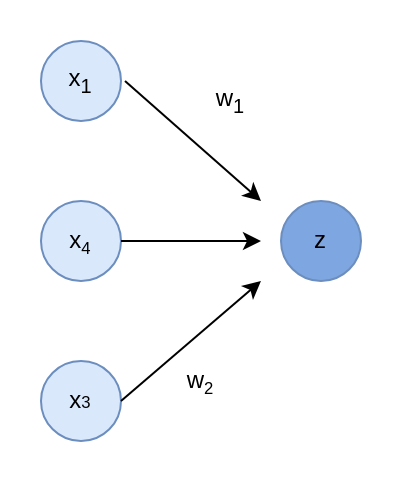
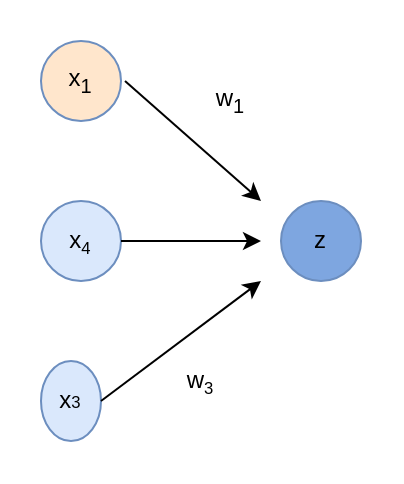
- <mxCell id="2" value="x&lt;sub&gt;1&lt;/sub&gt;" style="ellipse;whiteSpace=wrap;html=1;aspect=fixed;fillColor=#dae8fc;strokeColor=#6c8ebf;" vertex="1" parent="1"><mxGeometry x="20" y="20" width="40" height="40" as="geometry" /></mxCell>
+ <mxCell id="2" value="x&lt;sub&gt;1&lt;/sub&gt;" style="ellipse;whiteSpace=wrap;html=1;aspect=fixed;fillColor=#ffe6cc;strokeColor=#6c8ebf;" vertex="1" parent="1"><mxGeometry x="20" y="20" width="40" height="40" as="geometry" /></mxCell>
- <mxCell id="10" value="w&lt;span style=&quot;font-size: 10px&quot;&gt;&lt;sub&gt;2&lt;/sub&gt;&lt;/span&gt;" style="text;html=1;strokeColor=none;fillColor=none;align=center;verticalAlign=middle;whiteSpace=wrap;rounded=0;" vertex="1" parent="1"><mxGeometry x="80" y="180" width="40" height="20" as="geometry" /></mxCell>
+ <mxCell id="10" value="w&lt;span style=&quot;font-size: 10px&quot;&gt;&lt;sub&gt;3&lt;/sub&gt;&lt;/span&gt;" style="text;html=1;strokeColor=none;fillColor=none;align=center;verticalAlign=middle;whiteSpace=wrap;rounded=0;" vertex="1" parent="1"><mxGeometry x="80" y="180" width="40" height="20" as="geometry" /></mxCell>
- <mxCell id="4" value="x&lt;span style=&quot;font-size: 8.333px&quot;&gt;3&lt;/span&gt;" style="ellipse;whiteSpace=wrap;html=1;aspect=fixed;fillColor=#dae8fc;strokeColor=#6c8ebf;" vertex="1" parent="1"><mxGeometry x="20" y="180" width="40" height="40" as="geometry" /></mxCell>
+ <mxCell id="4" value="x&lt;span style=&quot;font-size: 8.333px&quot;&gt;3&lt;/span&gt;" style="ellipse;whiteSpace=wrap;html=1;aspect=fixed;fillColor=#dae8fc;strokeColor=#6c8ebf;" vertex="1" parent="1"><mxGeometry x="20" y="180" width="30" height="40" as="geometry" /></mxCell>
